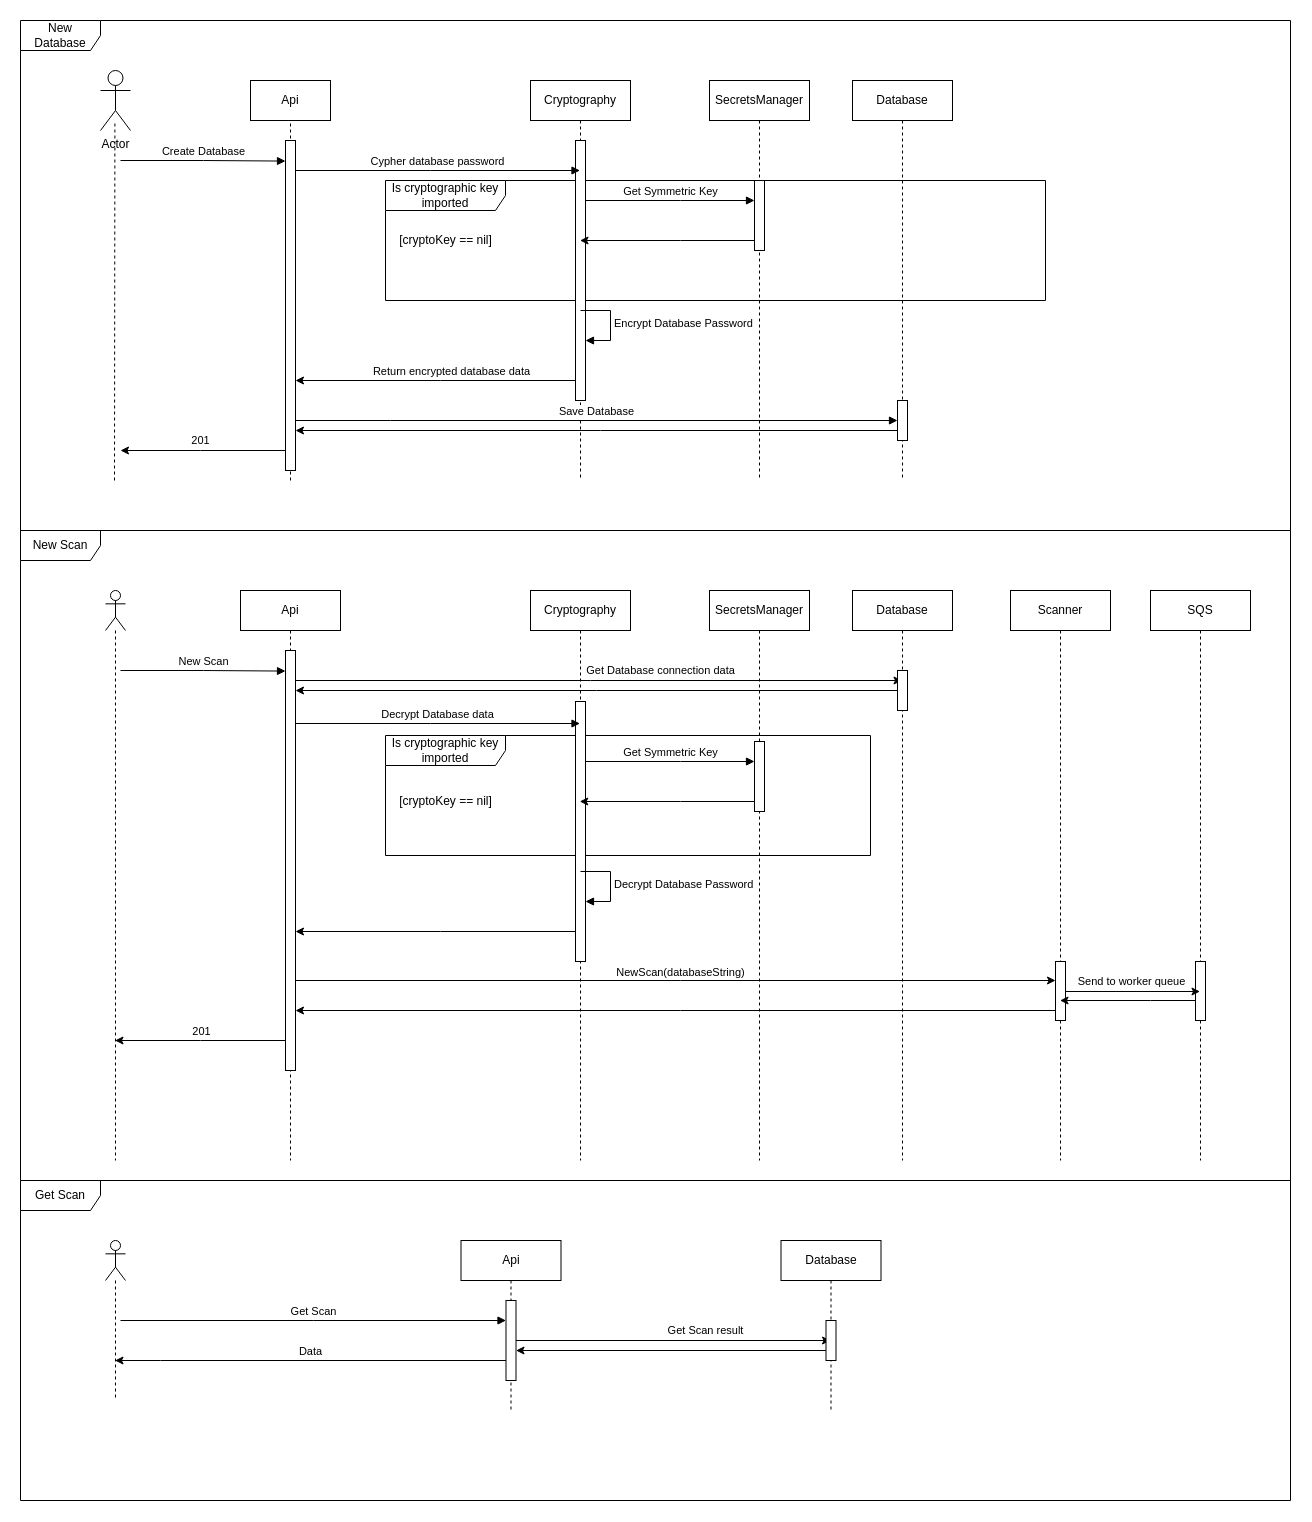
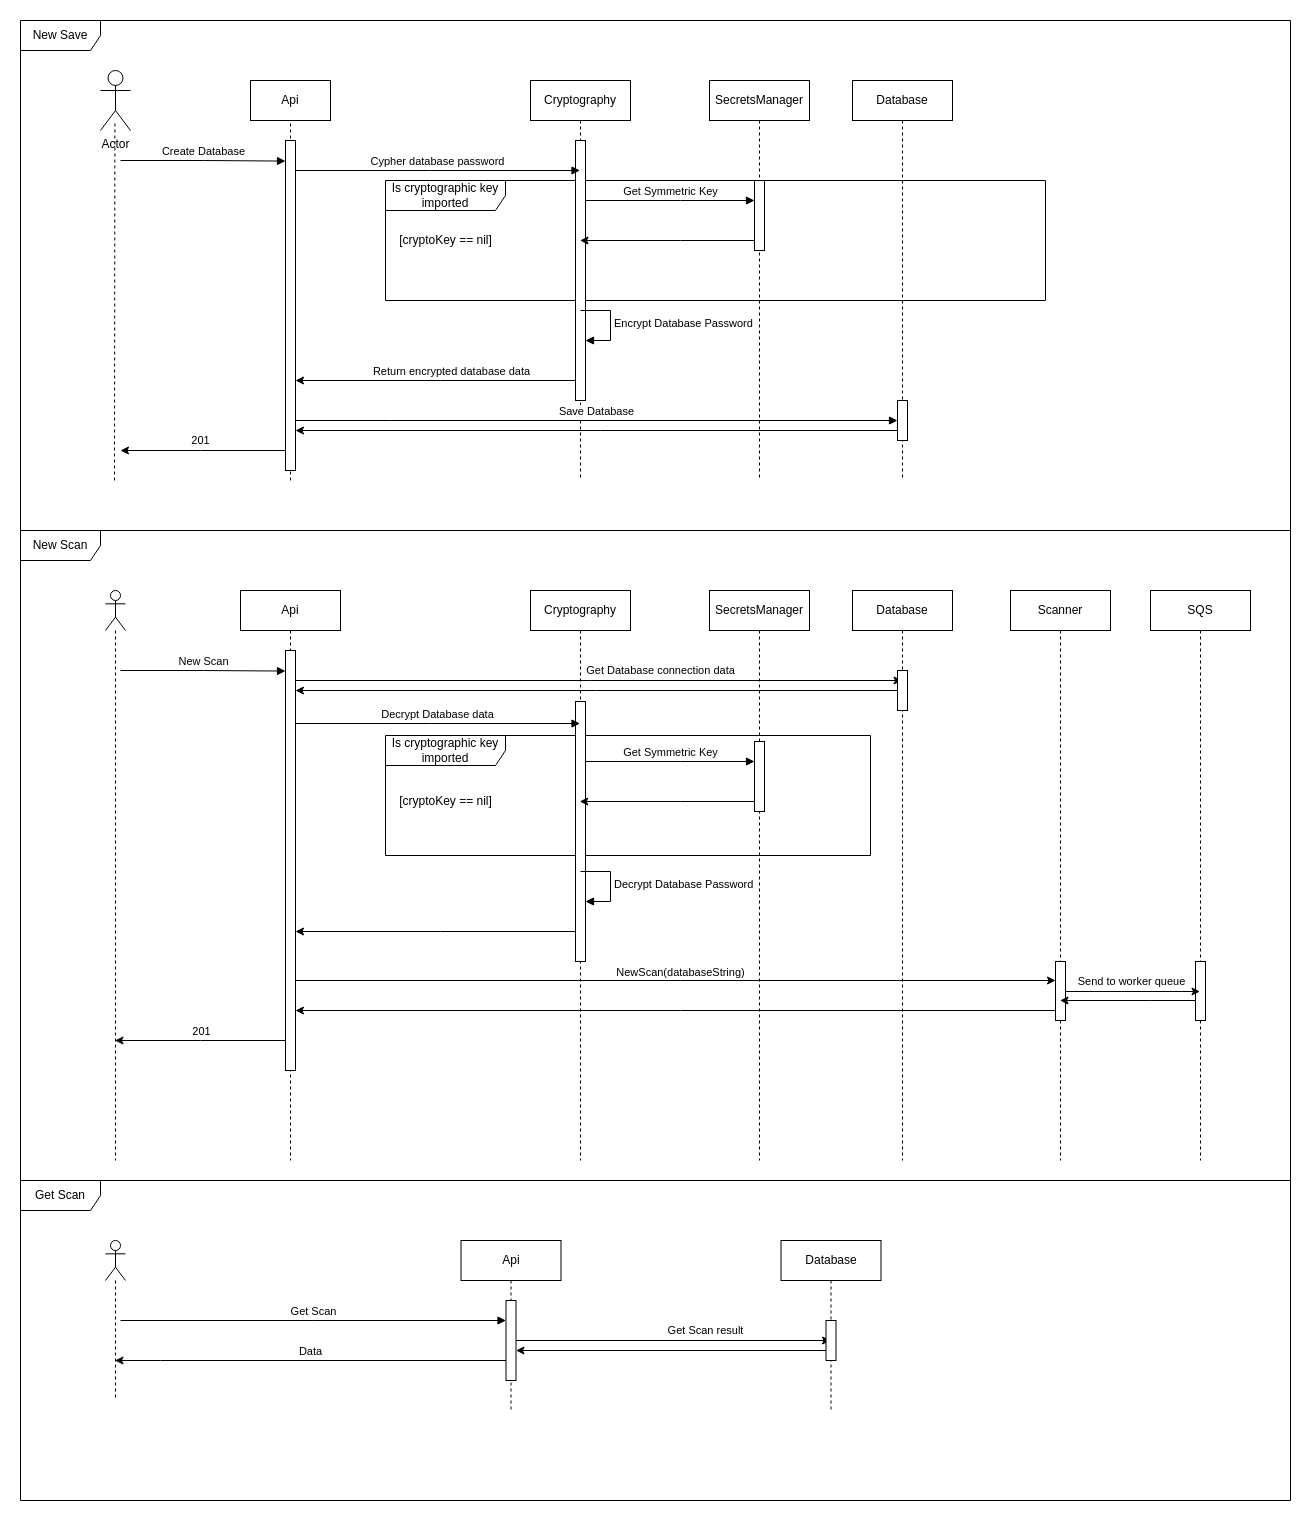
- <mxCell id="24" value="New Database" style="shape=umlFrame;whiteSpace=wrap;html=1;pointerEvents=0;width=80;height=30;" vertex="1" parent="1"><mxGeometry x="20" y="20" width="1270" height="510" as="geometry" /></mxCell>
+ <mxCell id="24" value="New Save" style="shape=umlFrame;whiteSpace=wrap;html=1;pointerEvents=0;width=80;height=30;" vertex="1" parent="1"><mxGeometry x="20" y="20" width="1270" height="510" as="geometry" /></mxCell>
